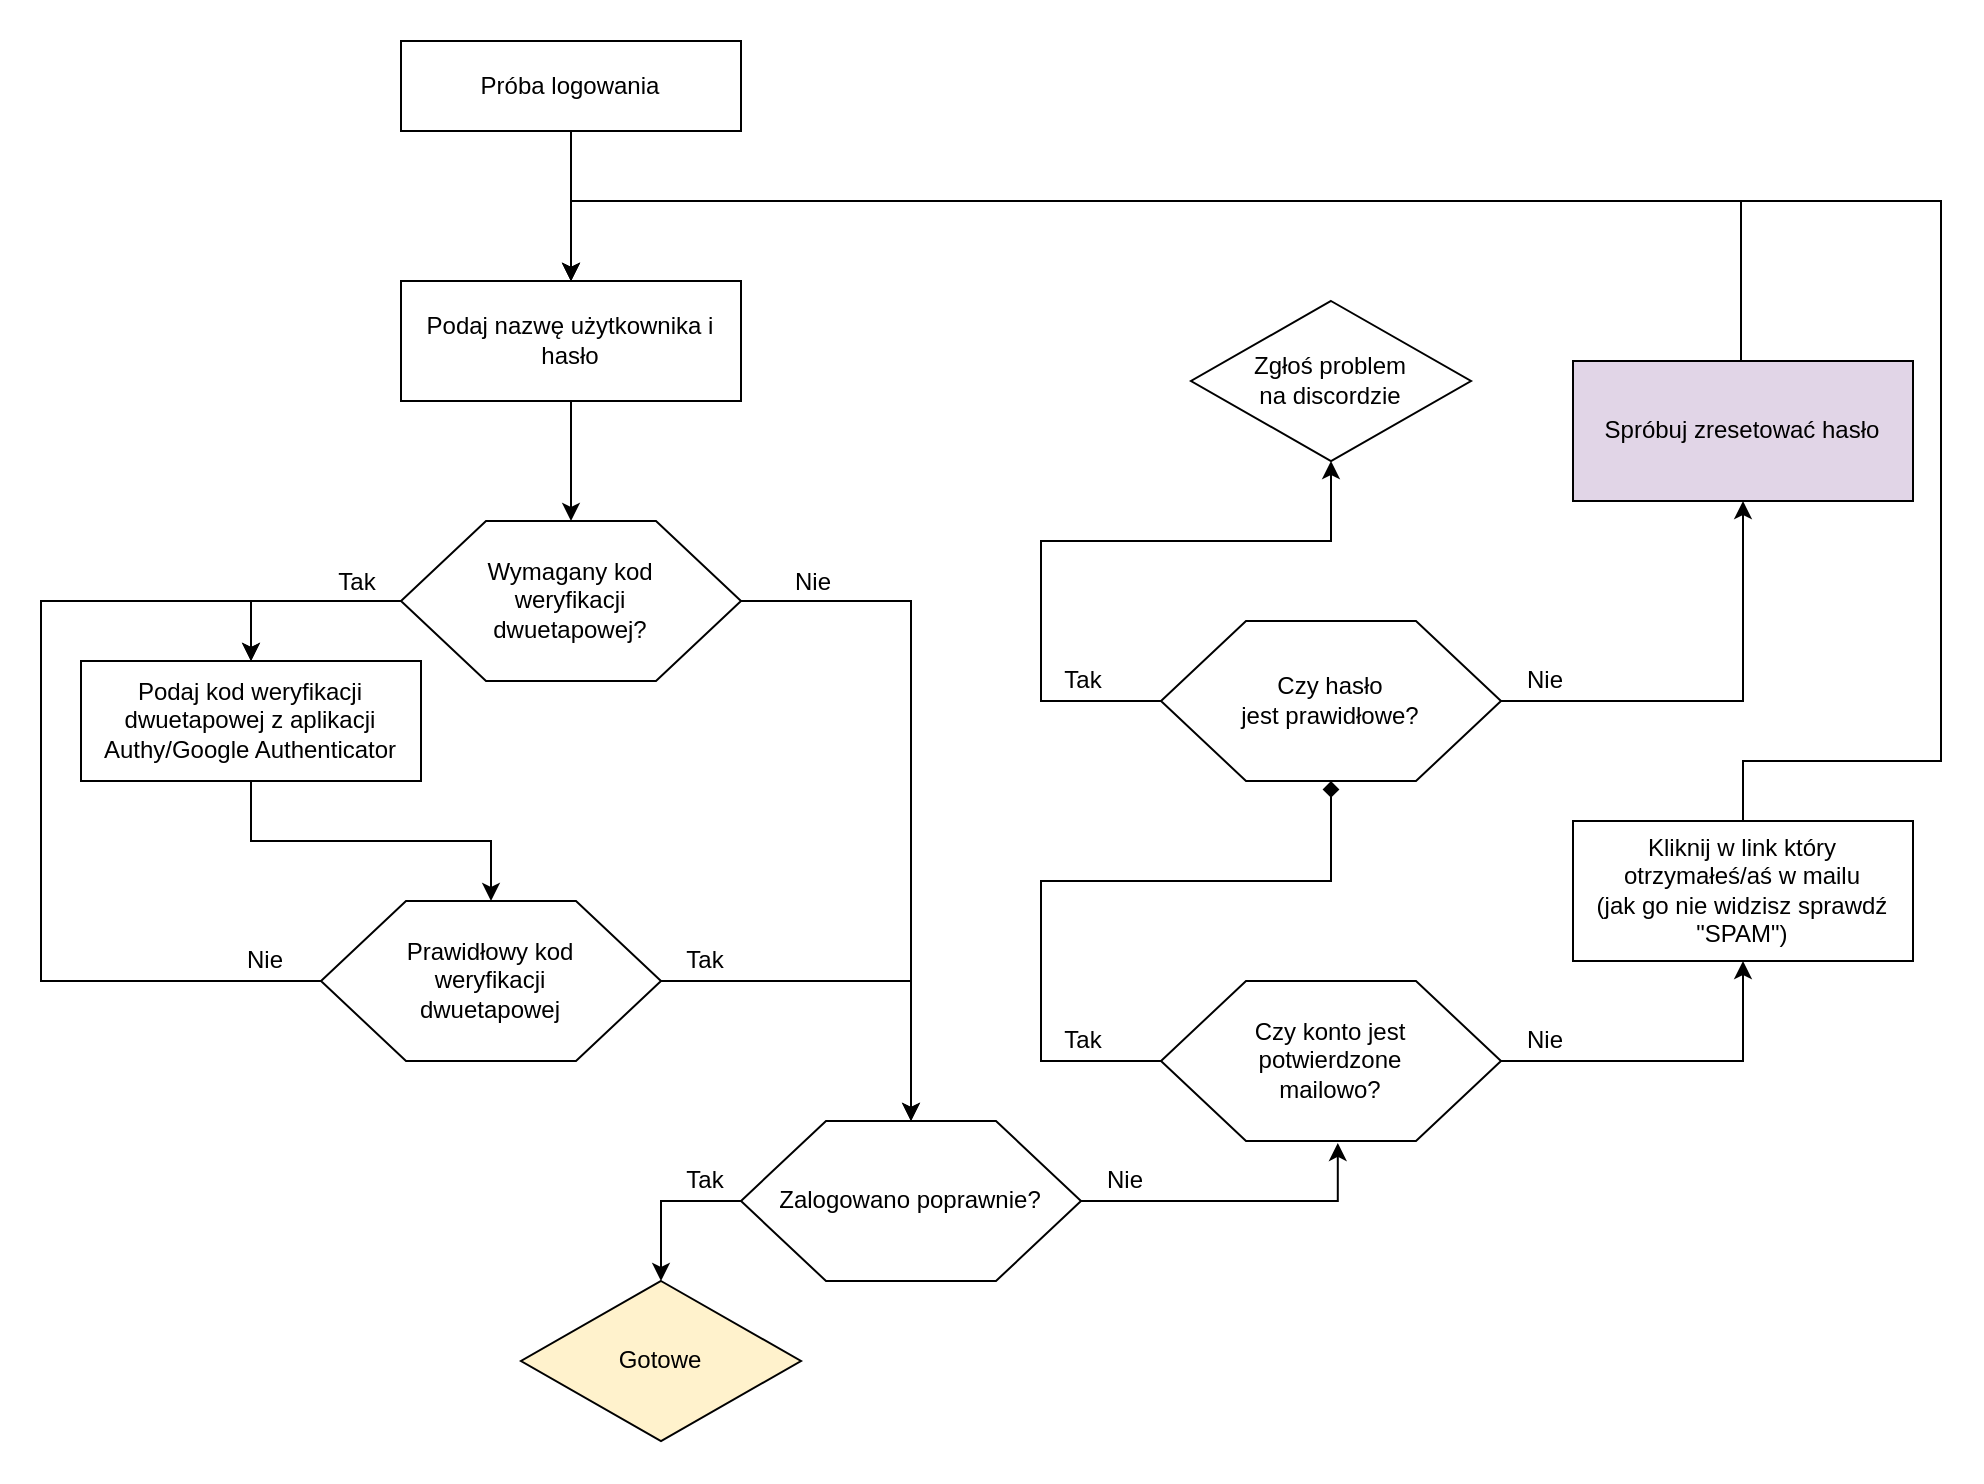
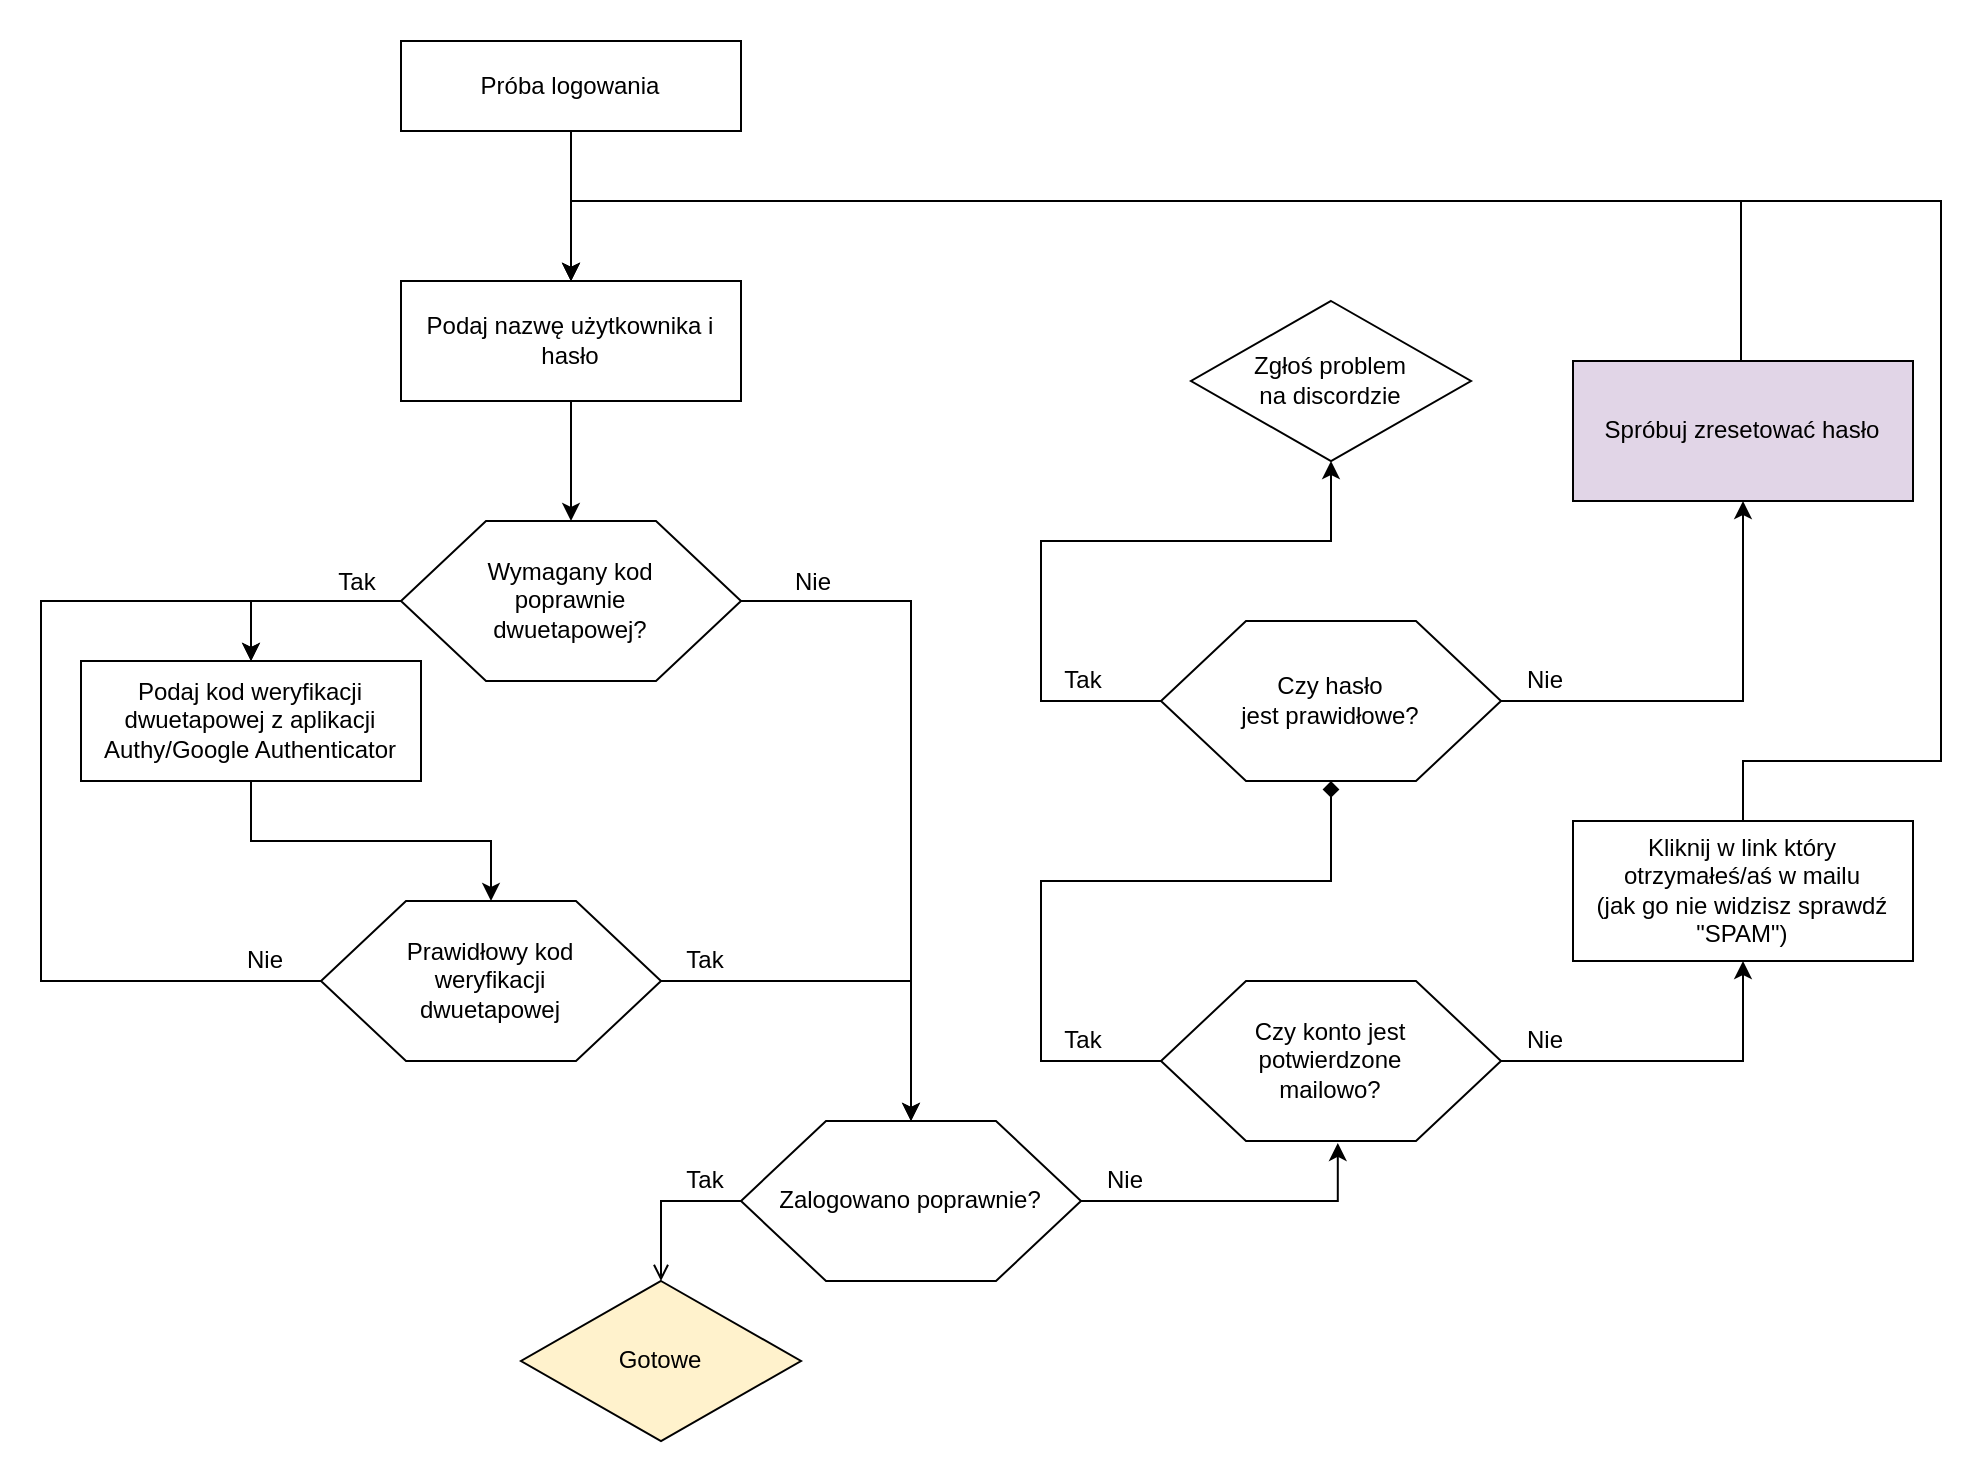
- <mxCell id="10" value="Wymagany kod&lt;br&gt;weryfikacji&lt;br&gt;dwuetapowej?" style="shape=hexagon;perimeter=hexagonPerimeter2;whiteSpace=wrap;html=1;" vertex="1" parent="1"><mxGeometry x="200" y="260" width="170" height="80" as="geometry" /></mxCell>
+ <mxCell id="10" value="Wymagany kod&lt;br&gt;poprawnie&lt;br&gt;dwuetapowej?" style="shape=hexagon;perimeter=hexagonPerimeter2;whiteSpace=wrap;html=1;" vertex="1" parent="1"><mxGeometry x="200" y="260" width="170" height="80" as="geometry" /></mxCell>
- <mxCell id="13" style="edgeStyle=orthogonalEdgeStyle;rounded=0;orthogonalLoop=1;jettySize=auto;html=1;exitX=0;exitY=0.5;exitDx=0;exitDy=0;entryX=0.5;entryY=0;entryDx=0;entryDy=0;" edge="1" parent="1" source="15" target="23"><mxGeometry relative="1" as="geometry"><mxPoint x="334" y="710" as="targetPoint" /></mxGeometry></mxCell>
+ <mxCell id="13" style="edgeStyle=orthogonalEdgeStyle;rounded=0;orthogonalLoop=1;jettySize=auto;html=1;exitX=0;exitY=0.5;exitDx=0;exitDy=0;entryX=0.5;entryY=0;entryDx=0;entryDy=0;endArrow=open;" edge="1" parent="1" source="15" target="23"><mxGeometry relative="1" as="geometry"><mxPoint x="334" y="710" as="targetPoint" /></mxGeometry></mxCell>
